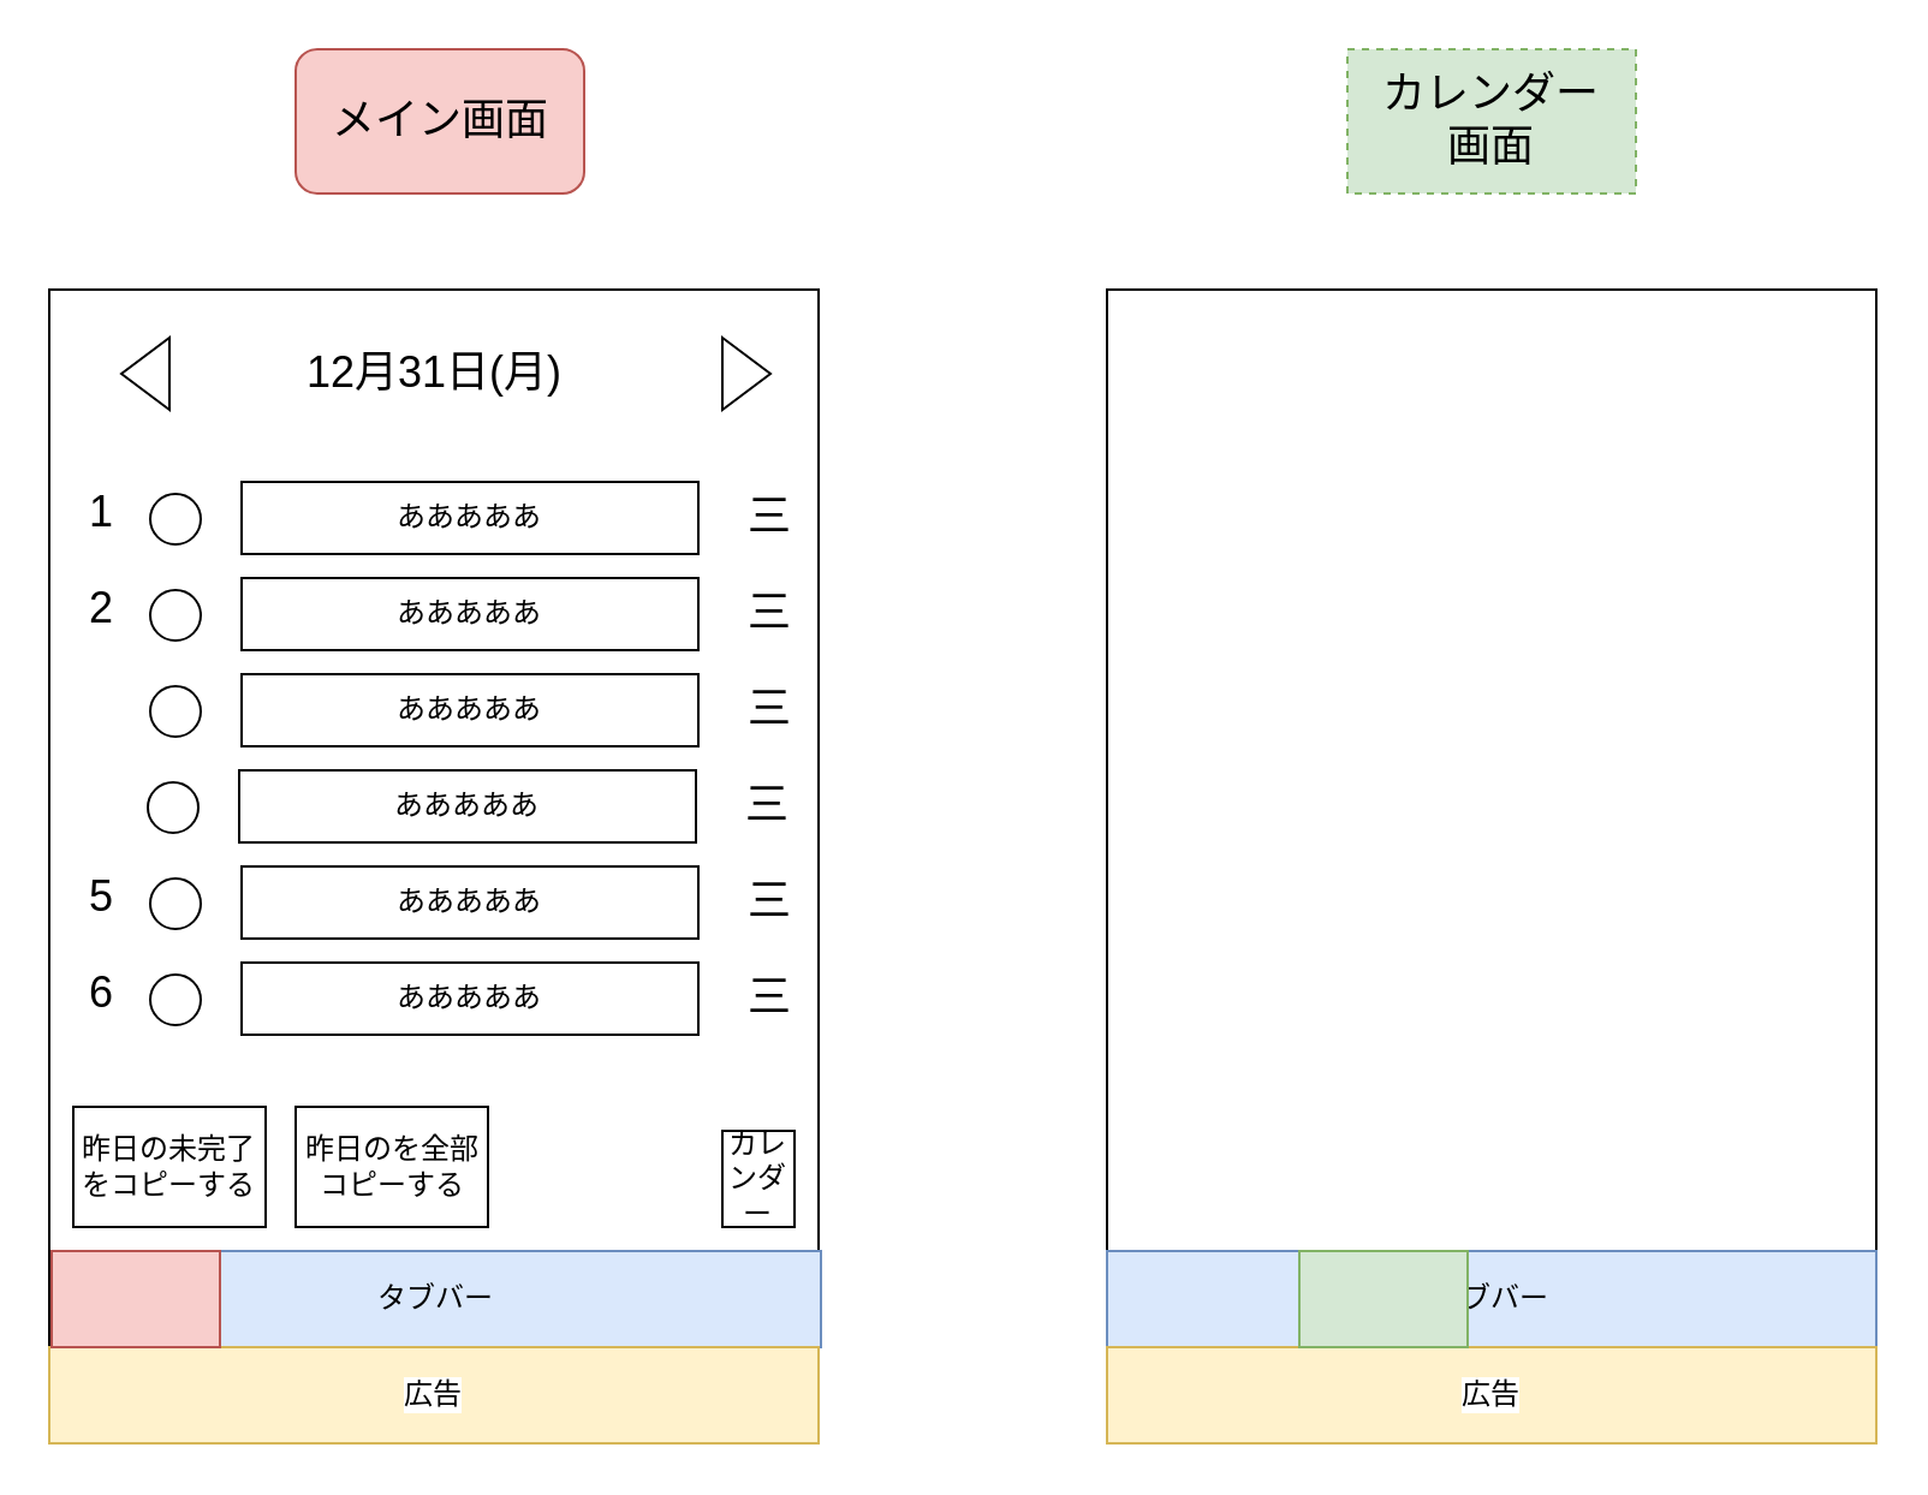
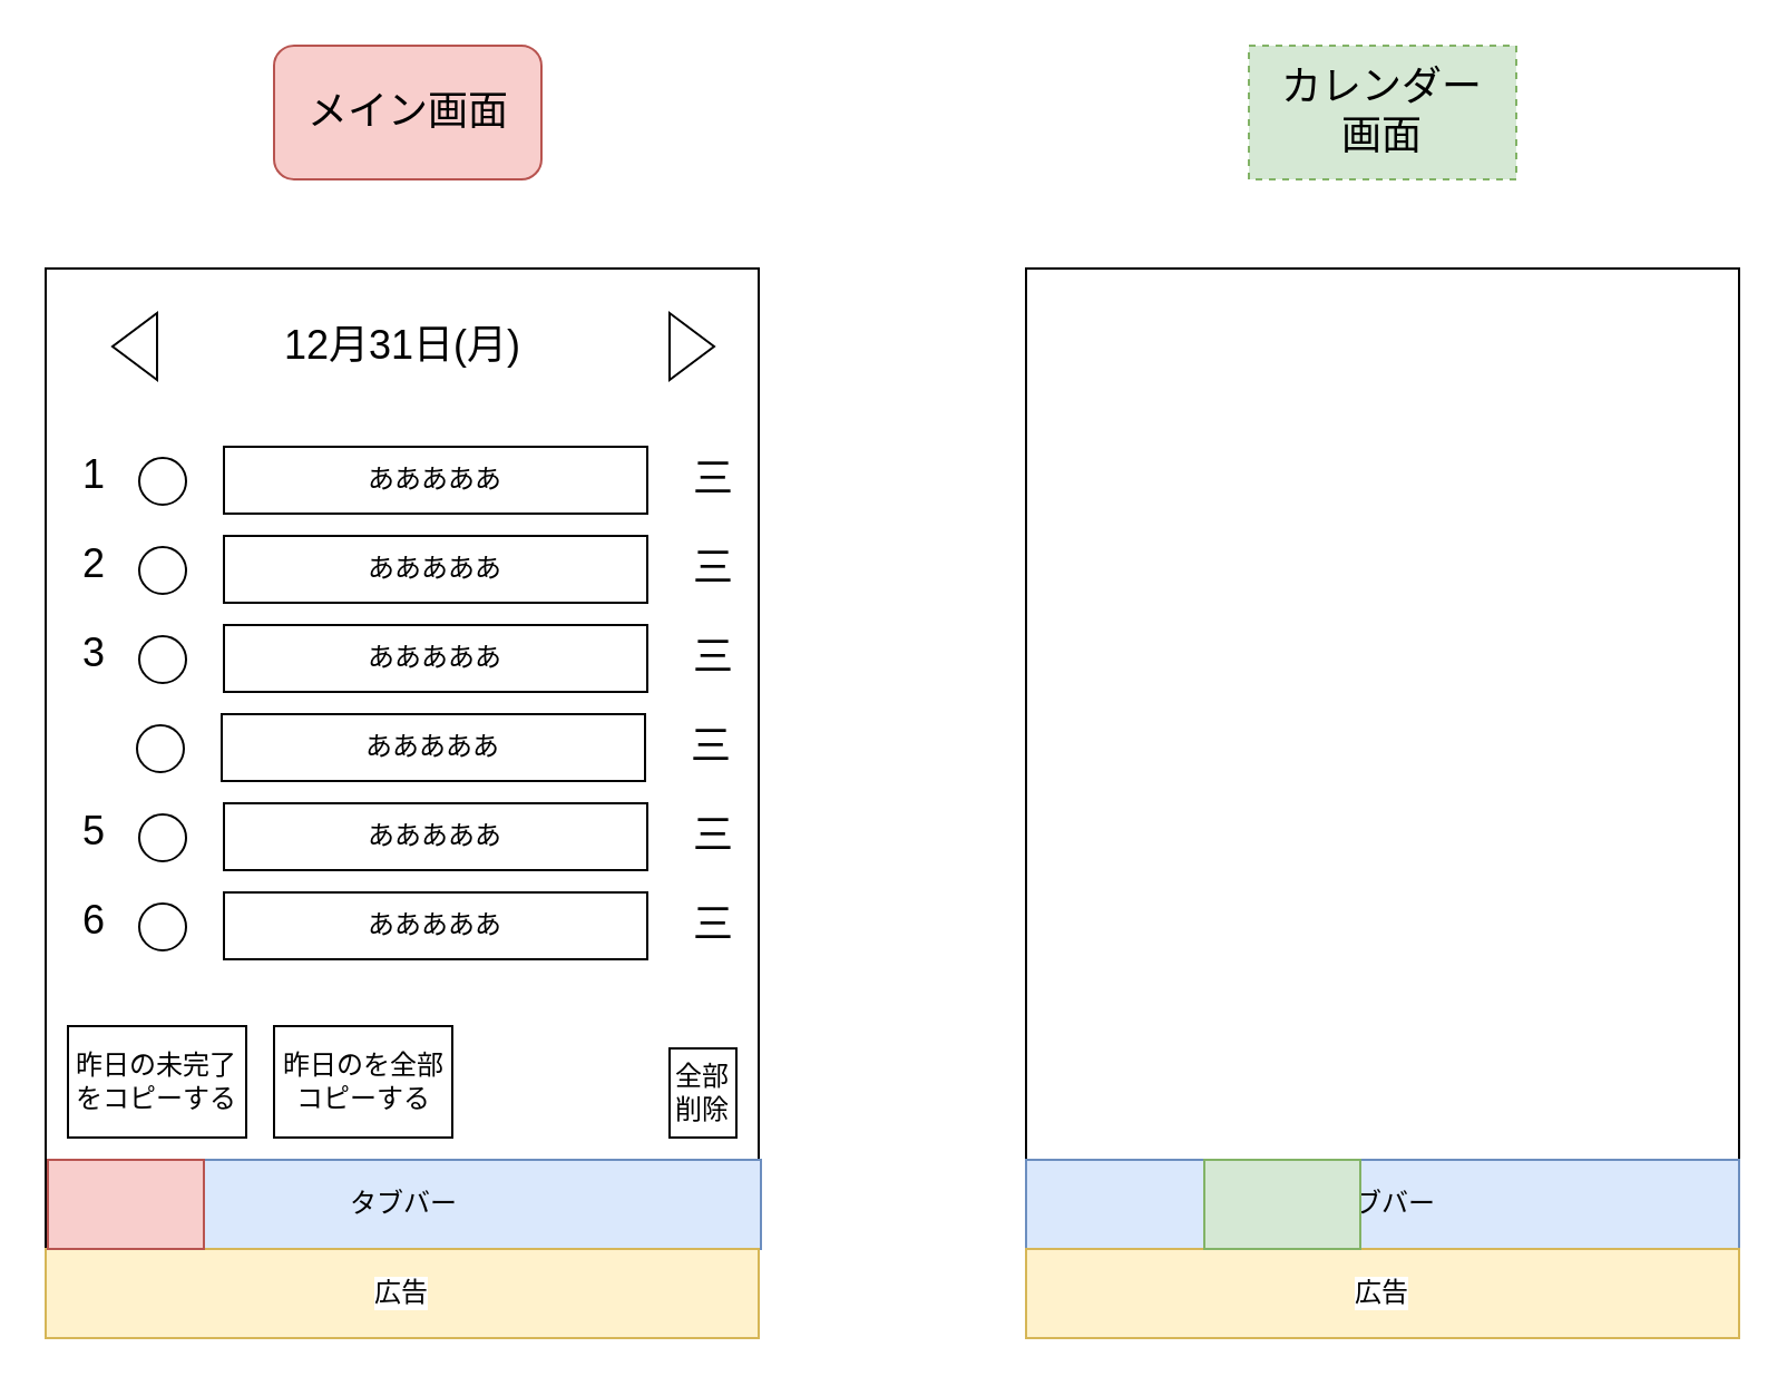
+ <mxCell id="18" value="3" style="text;html=1;strokeColor=none;fillColor=none;align=center;verticalAlign=middle;whiteSpace=wrap;rounded=0;fontSize=18;" vertex="1" parent="1"><mxGeometry x="22" y="283" width="40" height="20" as="geometry" /></mxCell>
- <mxCell id="34" value="カレンダー" style="rounded=0;whiteSpace=wrap;html=1;" vertex="1" parent="1"><mxGeometry x="300" y="470" width="30" height="40" as="geometry" /></mxCell>
+ <mxCell id="34" value="全部削除" style="rounded=0;whiteSpace=wrap;html=1;" vertex="1" parent="1"><mxGeometry x="300" y="470" width="30" height="40" as="geometry" /></mxCell>
